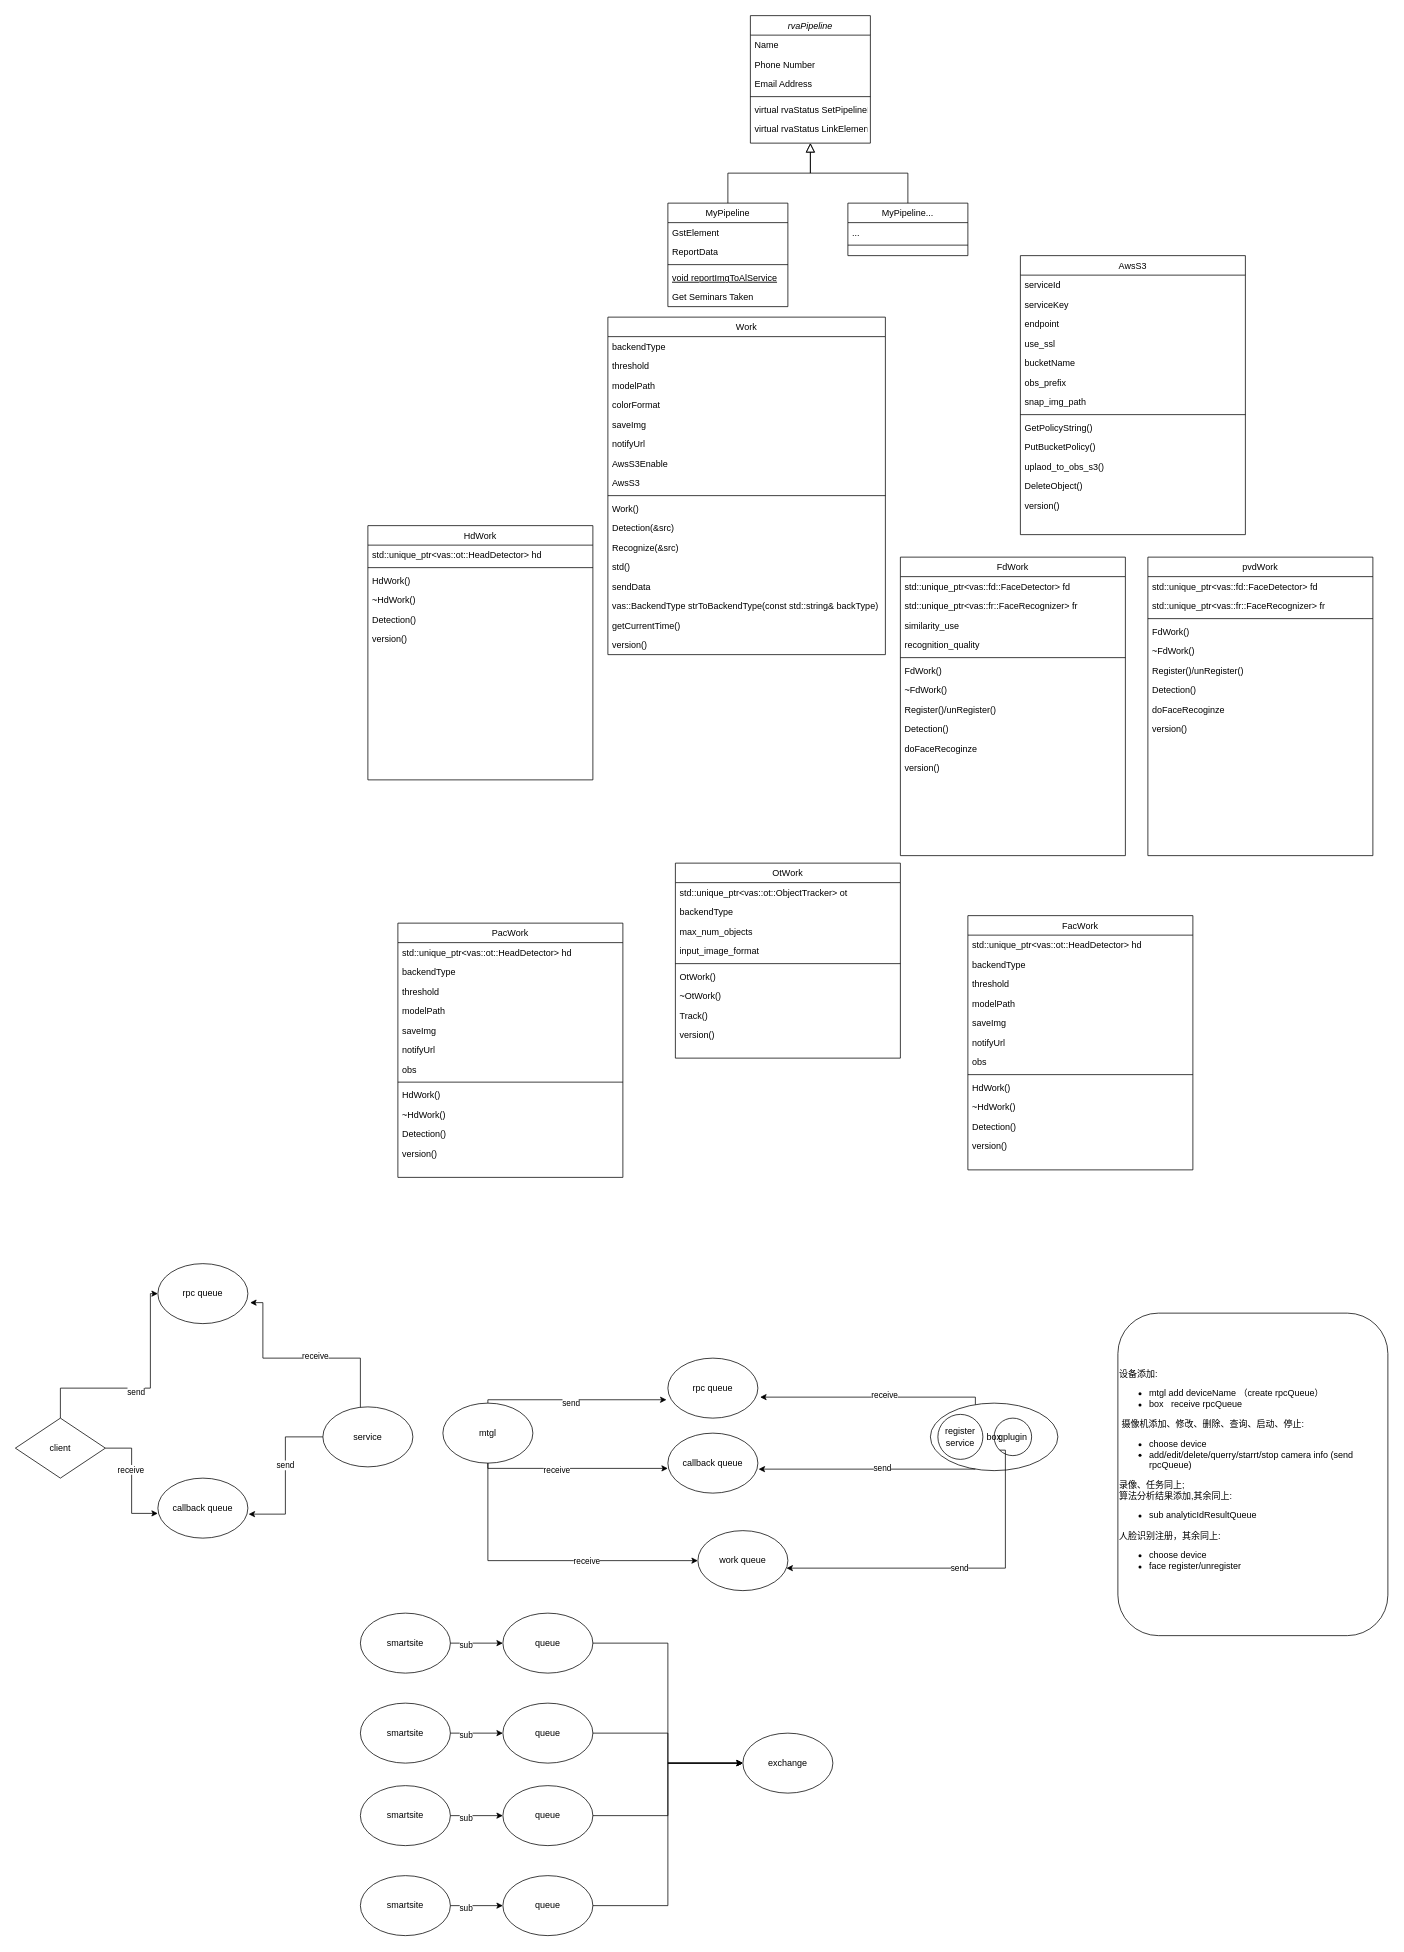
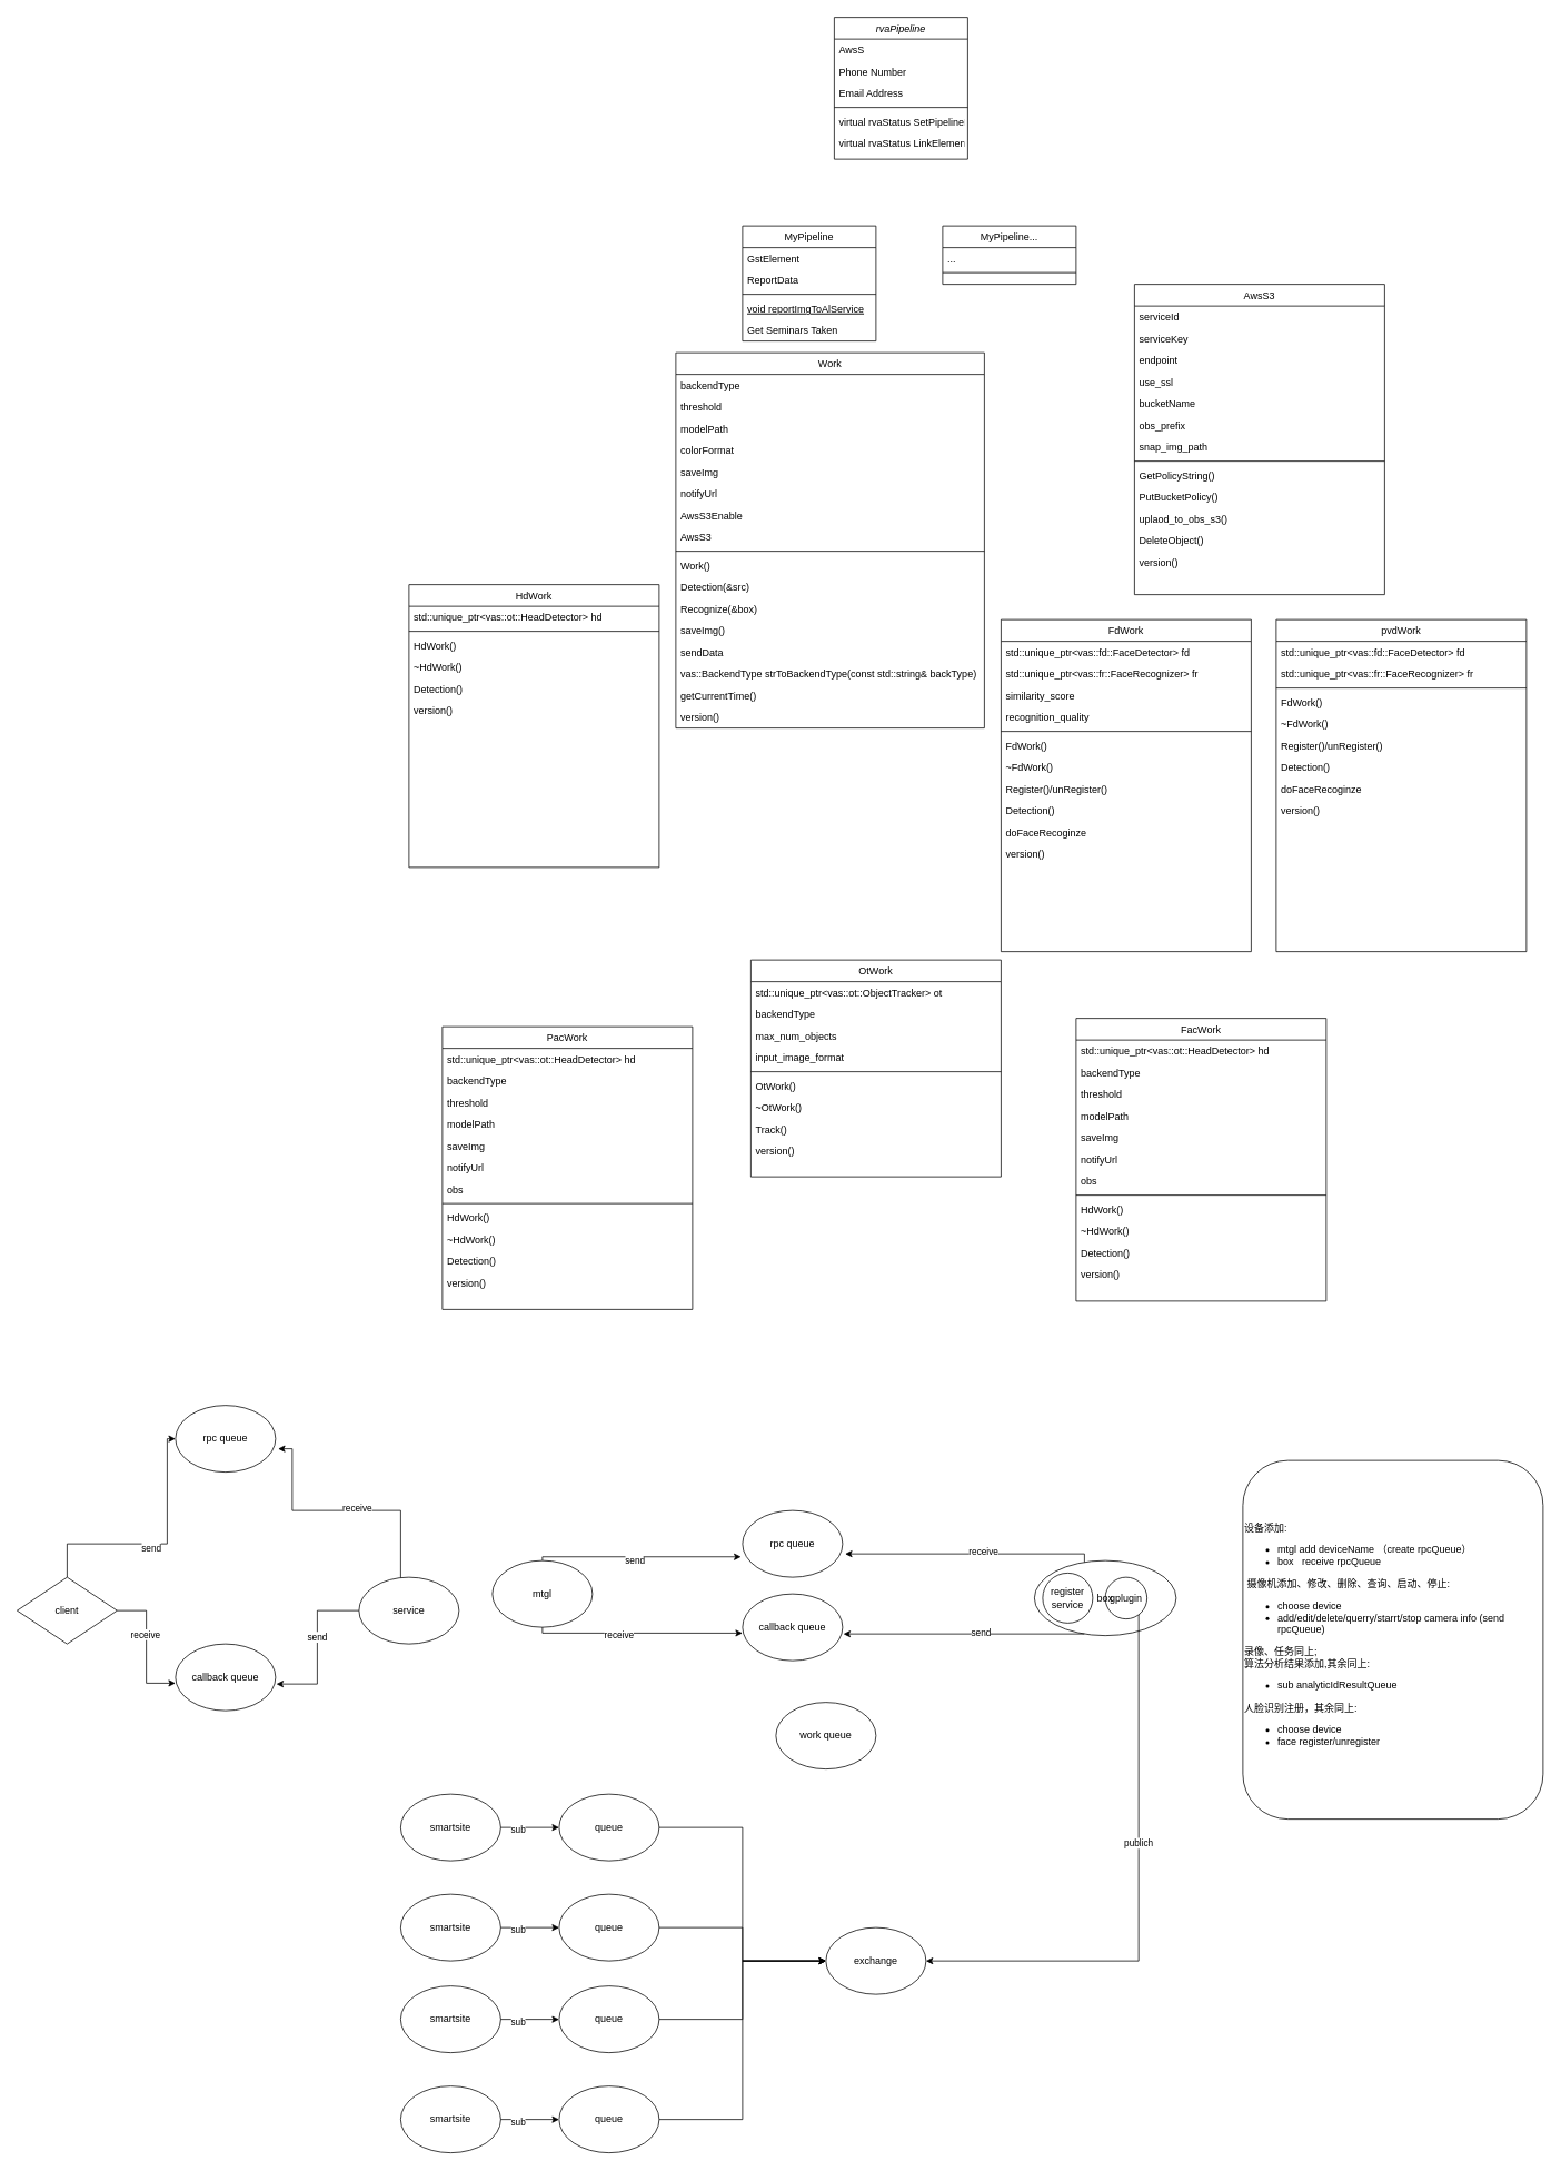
- <mxCell id="3" value="Name" style="text;align=left;verticalAlign=top;spacingLeft=4;spacingRight=4;overflow=hidden;rotatable=0;points=[[0,0.5],[1,0.5]];portConstraint=eastwest;" parent="2" vertex="1"><mxGeometry y="26" width="160" height="26" as="geometry" /></mxCell>
+ <mxCell id="3" value="AwsS" style="text;align=left;verticalAlign=top;spacingLeft=4;spacingRight=4;overflow=hidden;rotatable=0;points=[[0,0.5],[1,0.5]];portConstraint=eastwest;" parent="2" vertex="1"><mxGeometry y="26" width="160" height="26" as="geometry" /></mxCell>
- <mxCell id="15" value="" style="endArrow=block;endSize=10;endFill=0;shadow=0;strokeWidth=1;rounded=0;edgeStyle=elbowEdgeStyle;elbow=vertical;" parent="1" source="9" target="2" edge="1"><mxGeometry width="160" relative="1" as="geometry"><mxPoint x="970" y="113" as="sourcePoint" /><mxPoint x="970" y="113" as="targetPoint" /></mxGeometry></mxCell>
- <mxCell id="19" value="" style="endArrow=block;endSize=10;endFill=0;shadow=0;strokeWidth=1;rounded=0;edgeStyle=elbowEdgeStyle;elbow=vertical;" parent="1" source="16" target="2" edge="1"><mxGeometry width="160" relative="1" as="geometry"><mxPoint x="980" y="283" as="sourcePoint" /><mxPoint x="1080" y="181" as="targetPoint" /></mxGeometry></mxCell>
- <mxCell id="87" value="Recognize(&amp;src)" style="text;align=left;verticalAlign=top;spacingLeft=4;spacingRight=4;overflow=hidden;rotatable=0;points=[[0,0.5],[1,0.5]];portConstraint=eastwest;" parent="75" vertex="1"><mxGeometry y="294" width="370" height="26" as="geometry" /></mxCell>
+ <mxCell id="87" value="Recognize(&amp;box)" style="text;align=left;verticalAlign=top;spacingLeft=4;spacingRight=4;overflow=hidden;rotatable=0;points=[[0,0.5],[1,0.5]];portConstraint=eastwest;" parent="75" vertex="1"><mxGeometry y="294" width="370" height="26" as="geometry" /></mxCell>
- <mxCell id="88" value="std()" style="text;align=left;verticalAlign=top;spacingLeft=4;spacingRight=4;overflow=hidden;rotatable=0;points=[[0,0.5],[1,0.5]];portConstraint=eastwest;" parent="75" vertex="1"><mxGeometry y="320" width="370" height="26" as="geometry" /></mxCell>
+ <mxCell id="88" value="saveImg()" style="text;align=left;verticalAlign=top;spacingLeft=4;spacingRight=4;overflow=hidden;rotatable=0;points=[[0,0.5],[1,0.5]];portConstraint=eastwest;" parent="75" vertex="1"><mxGeometry y="320" width="370" height="26" as="geometry" /></mxCell>
- <mxCell id="30" value="similarity_use" style="text;align=left;verticalAlign=top;spacingLeft=4;spacingRight=4;overflow=hidden;rotatable=0;points=[[0,0.5],[1,0.5]];portConstraint=eastwest;" parent="27" vertex="1"><mxGeometry y="78" width="300" height="26" as="geometry" /></mxCell>
+ <mxCell id="30" value="similarity_score" style="text;align=left;verticalAlign=top;spacingLeft=4;spacingRight=4;overflow=hidden;rotatable=0;points=[[0,0.5],[1,0.5]];portConstraint=eastwest;" parent="27" vertex="1"><mxGeometry y="78" width="300" height="26" as="geometry" /></mxCell>
- <mxCell id="121" value="service" style="ellipse;whiteSpace=wrap;html=1;fillColor=none;" parent="1" vertex="1"><mxGeometry x="430" y="1875" width="120" height="80" as="geometry" /></mxCell>
+ <mxCell id="121" value="service" style="ellipse;whiteSpace=wrap;html=1;fillColor=none;" parent="1" vertex="1"><mxGeometry x="430" y="1890" width="120" height="80" as="geometry" /></mxCell>
- <mxCell id="167" style="edgeStyle=orthogonalEdgeStyle;rounded=0;orthogonalLoop=1;jettySize=auto;html=1;exitX=0;exitY=1;exitDx=0;exitDy=0;" parent="1" source="145" target="169" edge="1"><mxGeometry relative="1" as="geometry"><Array as="points"><mxPoint x="1340" y="1933" /><mxPoint x="1340" y="2090" /></Array><mxPoint x="1200" y="2040" as="sourcePoint" /></mxGeometry></mxCell>
- <mxCell id="168" value="send" style="edgeLabel;html=1;align=center;verticalAlign=middle;resizable=0;points=[];" parent="167" vertex="1" connectable="0"><mxGeometry x="-0.184" y="-1" relative="1" as="geometry"><mxPoint x="-40" as="offset" /></mxGeometry></mxCell>
- <mxCell id="138" style="edgeStyle=orthogonalEdgeStyle;rounded=0;orthogonalLoop=1;jettySize=auto;html=1;entryX=0;entryY=0.5;entryDx=0;entryDy=0;" parent="1" source="140" target="169" edge="1"><mxGeometry relative="1" as="geometry"><mxPoint x="930" y="2110" as="targetPoint" /><Array as="points"><mxPoint x="650" y="2080" /></Array></mxGeometry></mxCell>
- <mxCell id="139" value="receive" style="edgeLabel;html=1;align=center;verticalAlign=middle;resizable=0;points=[];" parent="138" vertex="1" connectable="0"><mxGeometry x="0.272" relative="1" as="geometry"><mxPoint as="offset" /></mxGeometry></mxCell>
+ <mxCell id="143" style="edgeStyle=orthogonalEdgeStyle;rounded=0;orthogonalLoop=1;jettySize=auto;html=1;" parent="1" source="145" target="146" edge="1"><mxGeometry relative="1" as="geometry"><Array as="points"><mxPoint x="1365" y="2350" /></Array></mxGeometry></mxCell>
+ <mxCell id="144" value="publich" style="edgeLabel;html=1;align=center;verticalAlign=middle;resizable=0;points=[];" parent="143" vertex="1" connectable="0"><mxGeometry x="-0.184" y="-1" relative="1" as="geometry"><mxPoint as="offset" /></mxGeometry></mxCell>
